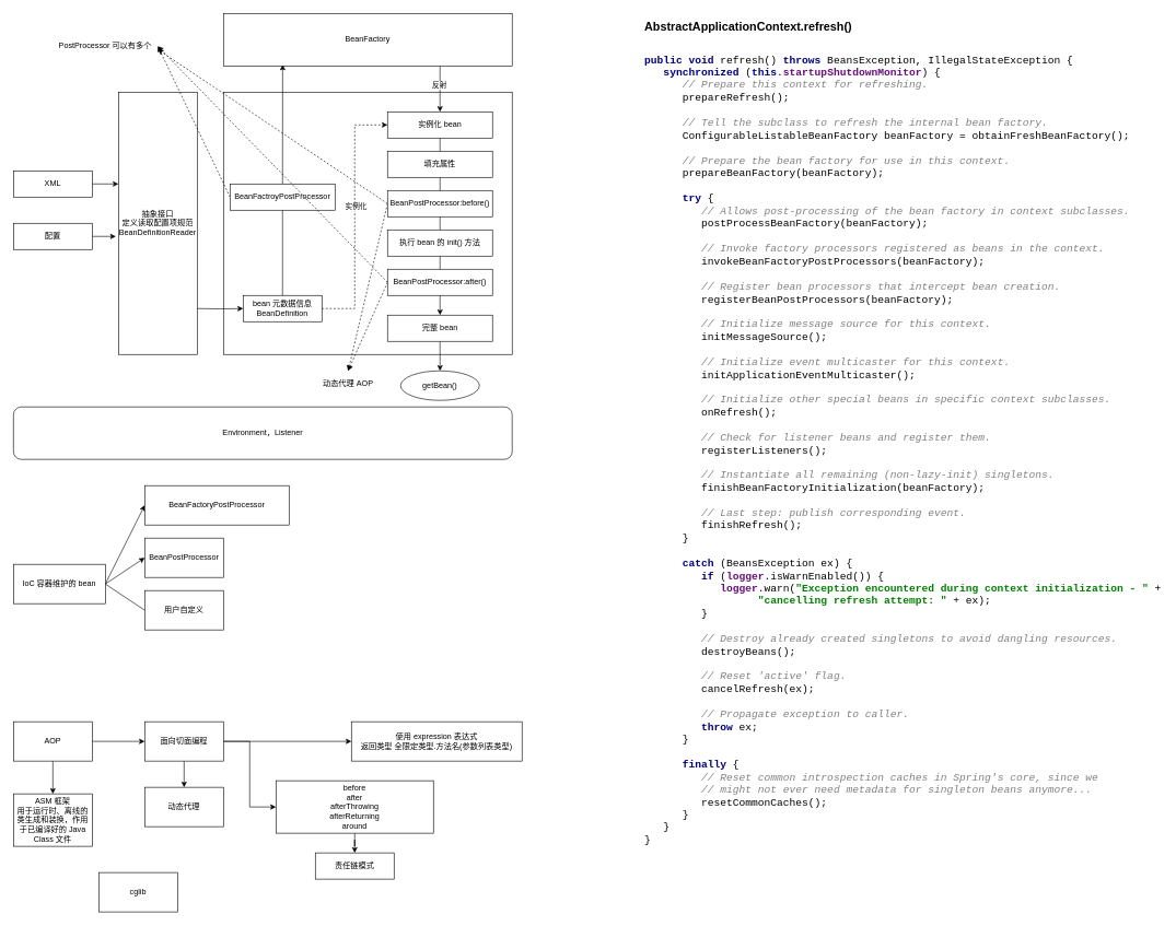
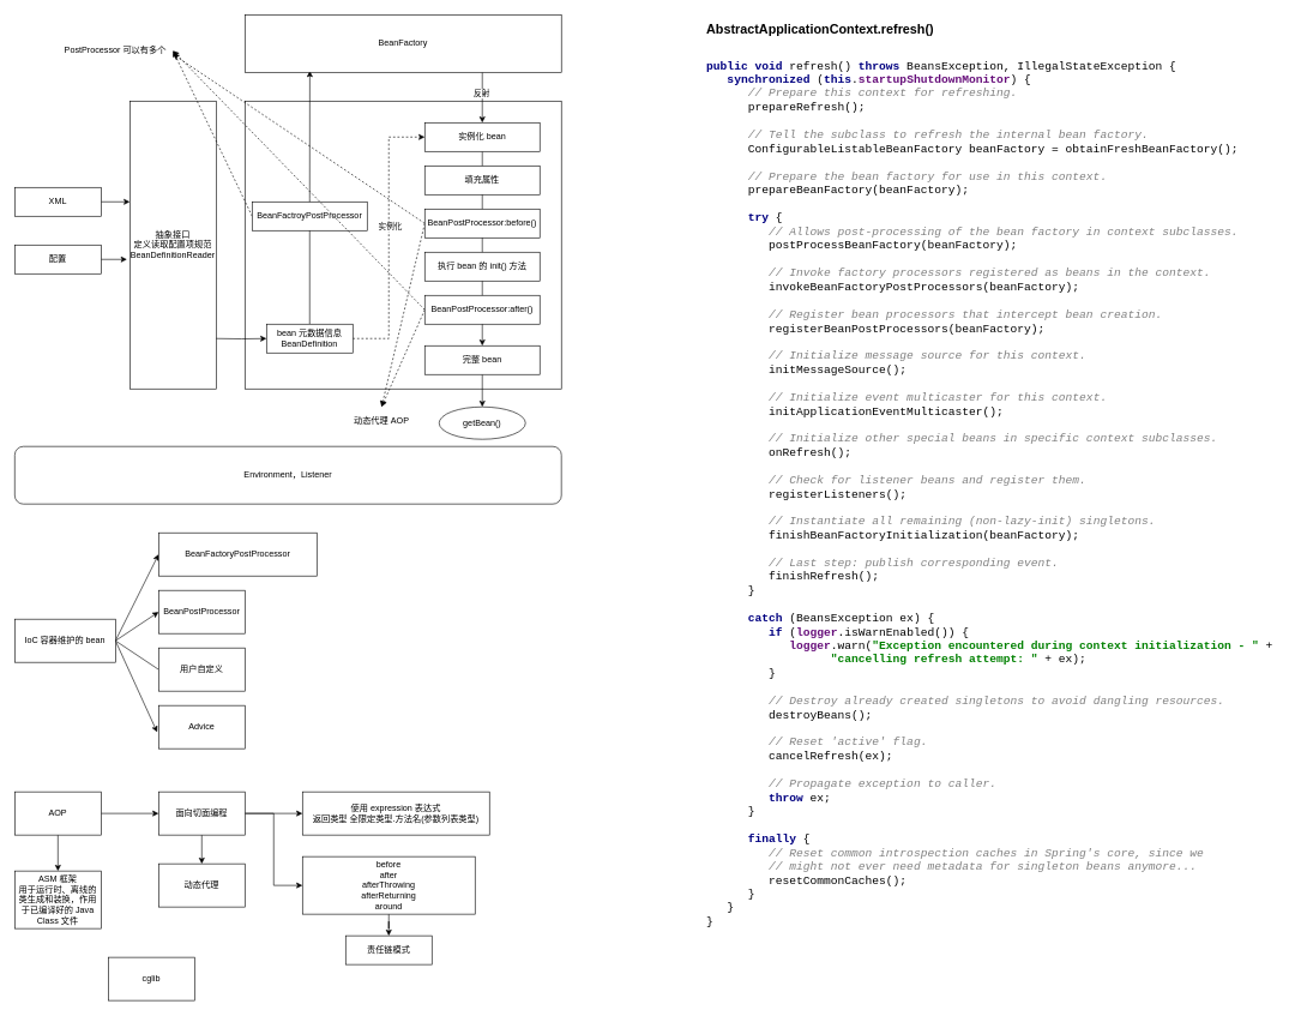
+ <mxCell id="39" style="edgeStyle=none;rounded=0;orthogonalLoop=1;jettySize=auto;html=1;exitX=1;exitY=0.5;exitDx=0;exitDy=0;entryX=-0.017;entryY=0.617;entryDx=0;entryDy=0;entryPerimeter=0;" edge="1" parent="1" source="40" target="44"><mxGeometry relative="1" as="geometry" /></mxCell>
+ <mxCell id="44" value="Advice" style="rounded=0;whiteSpace=wrap;html=1;" vertex="1" parent="1"><mxGeometry x="220" y="980" width="120" height="60" as="geometry" /></mxCell>
- <mxCell id="55" value="使用 expression 表达式&lt;br&gt;返回类型 全限定类型.方法名(参数列表类型)" style="whiteSpace=wrap;html=1;rounded=0;" vertex="1" parent="1"><mxGeometry x="535" y="1100" width="260" height="60" as="geometry" /></mxCell>
+ <mxCell id="55" value="使用 expression 表达式&lt;br&gt;返回类型 全限定类型.方法名(参数列表类型)" style="whiteSpace=wrap;html=1;rounded=0;" vertex="1" parent="1"><mxGeometry x="420" y="1100" width="260" height="60" as="geometry" /></mxCell>
